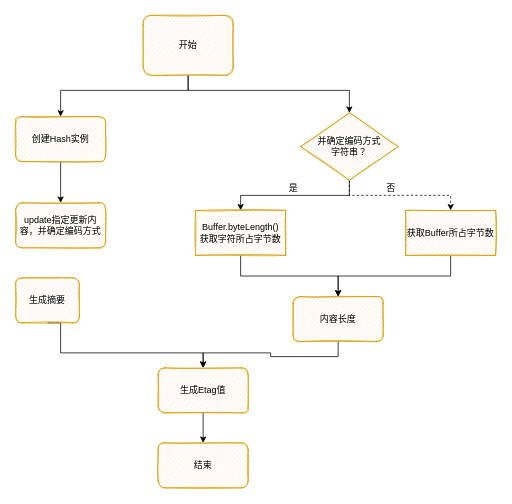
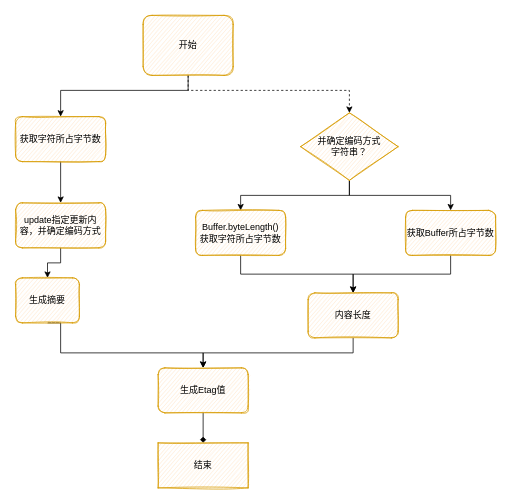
- <mxCell id="3" style="edgeStyle=orthogonalEdgeStyle;rounded=0;orthogonalLoop=1;jettySize=auto;html=1;exitX=0.5;exitY=1;exitDx=0;exitDy=0;" edge="1" parent="1" source="4" target="13"><mxGeometry relative="1" as="geometry"><Array as="points"><mxPoint x="250" y="120" /><mxPoint x="465" y="120" /></Array></mxGeometry></mxCell>
+ <mxCell id="3" style="edgeStyle=orthogonalEdgeStyle;rounded=0;orthogonalLoop=1;jettySize=auto;html=1;exitX=0.5;exitY=1;exitDx=0;exitDy=0;dashed=1;" edge="1" parent="1" source="4" target="13"><mxGeometry relative="1" as="geometry"><Array as="points"><mxPoint x="250" y="120" /><mxPoint x="465" y="120" /></Array></mxGeometry></mxCell>
- <mxCell id="6" value="创建Hash实例" style="rounded=1;whiteSpace=wrap;html=1;shadow=0;sketch=1;fillColor=#ffe6cc;strokeColor=#d79b00;" vertex="1" parent="1"><mxGeometry x="20" y="155" width="120" height="60" as="geometry" /></mxCell>
+ <mxCell id="6" value="获取字符所占字节数" style="rounded=1;whiteSpace=wrap;html=1;shadow=0;sketch=1;fillColor=#ffe6cc;strokeColor=#d79b00;" vertex="1" parent="1"><mxGeometry x="20" y="155" width="120" height="60" as="geometry" /></mxCell>
- <mxCell id="23" value="是" style="text;html=1;align=center;verticalAlign=middle;resizable=0;points=[];autosize=1;strokeColor=none;fillColor=none;" vertex="1" parent="1"><mxGeometry x="375" y="240" width="30" height="20" as="geometry" /></mxCell>
- <mxCell id="24" value="否" style="text;html=1;align=center;verticalAlign=middle;resizable=0;points=[];autosize=1;strokeColor=none;fillColor=none;" vertex="1" parent="1"><mxGeometry x="505" y="240" width="30" height="20" as="geometry" /></mxCell>
- <mxCell id="12" style="edgeStyle=orthogonalEdgeStyle;rounded=0;orthogonalLoop=1;jettySize=auto;html=1;exitX=0.5;exitY=1;exitDx=0;exitDy=0;entryX=0.5;entryY=0;entryDx=0;entryDy=0;dashed=1;" edge="1" parent="1" source="13" target="17"><mxGeometry relative="1" as="geometry" /></mxCell>
+ <mxCell id="12" style="edgeStyle=orthogonalEdgeStyle;rounded=0;orthogonalLoop=1;jettySize=auto;html=1;exitX=0.5;exitY=1;exitDx=0;exitDy=0;entryX=0.5;entryY=0;entryDx=0;entryDy=0;" edge="1" parent="1" source="13" target="17"><mxGeometry relative="1" as="geometry" /></mxCell>
- <mxCell id="15" value="Buffer.byteLength()&lt;br&gt;获取字符所占字节数" style="whiteSpace=wrap;html=1;shadow=0;sketch=1;fillColor=#ffe6cc;strokeColor=#d79b00;rounded=0;" vertex="1" parent="1"><mxGeometry x="260" y="280" width="120" height="60" as="geometry" /></mxCell>
+ <mxCell id="15" value="Buffer.byteLength()&lt;br&gt;获取字符所占字节数" style="rounded=1;whiteSpace=wrap;html=1;shadow=0;sketch=1;fillColor=#ffe6cc;strokeColor=#d79b00;" vertex="1" parent="1"><mxGeometry x="260" y="280" width="120" height="60" as="geometry" /></mxCell>
- <mxCell id="17" value="获取Buffer所占字节数" style="whiteSpace=wrap;html=1;shadow=0;sketch=1;fillColor=#ffe6cc;strokeColor=#d79b00;rounded=0;" vertex="1" parent="1"><mxGeometry x="540" y="280" width="120" height="60" as="geometry" /></mxCell>
+ <mxCell id="17" value="获取Buffer所占字节数" style="rounded=1;whiteSpace=wrap;html=1;shadow=0;sketch=1;fillColor=#ffe6cc;strokeColor=#d79b00;" vertex="1" parent="1"><mxGeometry x="540" y="280" width="120" height="60" as="geometry" /></mxCell>
+ <mxCell id="7" style="edgeStyle=orthogonalEdgeStyle;rounded=0;orthogonalLoop=1;jettySize=auto;html=1;exitX=0.5;exitY=1;exitDx=0;exitDy=0;entryX=0.5;entryY=0;entryDx=0;entryDy=0;" edge="1" parent="1" source="8" target="10"><mxGeometry relative="1" as="geometry" /></mxCell>
- <mxCell id="19" value="内容长度" style="rounded=1;whiteSpace=wrap;html=1;shadow=0;sketch=1;fillColor=#ffe6cc;strokeColor=#d79b00;" vertex="1" parent="1"><mxGeometry x="390" y="395" width="120" height="60" as="geometry" /></mxCell>
+ <mxCell id="19" value="内容长度" style="rounded=1;whiteSpace=wrap;html=1;shadow=0;sketch=1;fillColor=#ffe6cc;strokeColor=#d79b00;" vertex="1" parent="1"><mxGeometry x="410" y="390" width="120" height="60" as="geometry" /></mxCell>
- <mxCell id="20" style="edgeStyle=orthogonalEdgeStyle;rounded=0;orthogonalLoop=1;jettySize=auto;html=1;exitX=0.5;exitY=1;exitDx=0;exitDy=0;" edge="1" parent="1" source="21" target="22"><mxGeometry relative="1" as="geometry" /></mxCell>
+ <mxCell id="20" style="edgeStyle=orthogonalEdgeStyle;rounded=0;orthogonalLoop=1;jettySize=auto;html=1;exitX=0.5;exitY=1;exitDx=0;exitDy=0;endArrow=diamond;" edge="1" parent="1" source="21" target="22"><mxGeometry relative="1" as="geometry" /></mxCell>
- <mxCell id="22" value="结束" style="rounded=1;whiteSpace=wrap;html=1;shadow=0;sketch=1;fillColor=#ffe6cc;strokeColor=#d79b00;" vertex="1" parent="1"><mxGeometry x="210" y="590" width="120" height="60" as="geometry" /></mxCell>
+ <mxCell id="22" value="结束" style="whiteSpace=wrap;html=1;shadow=0;sketch=1;fillColor=#ffe6cc;strokeColor=#d79b00;rounded=0;" vertex="1" parent="1"><mxGeometry x="210" y="590" width="120" height="60" as="geometry" /></mxCell>
